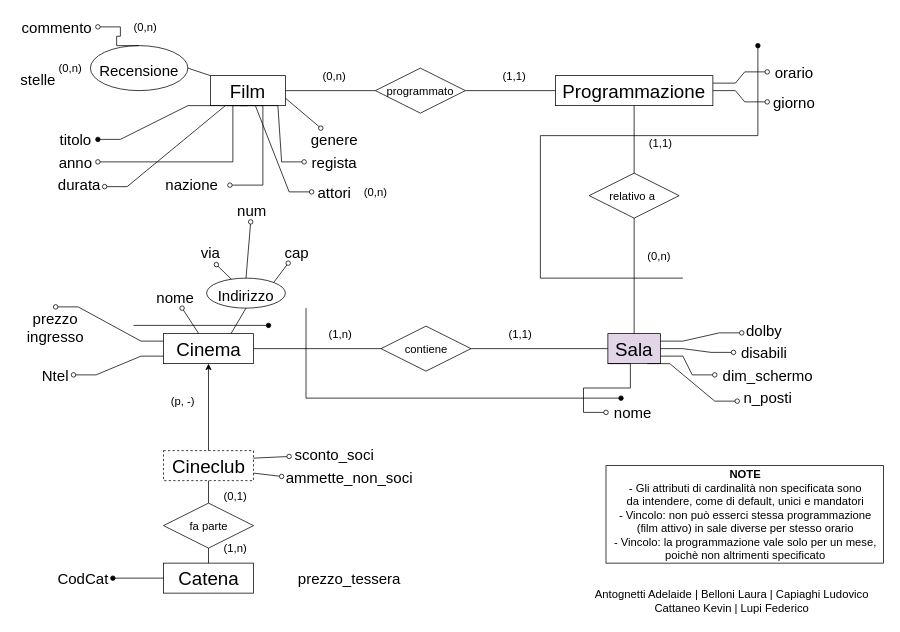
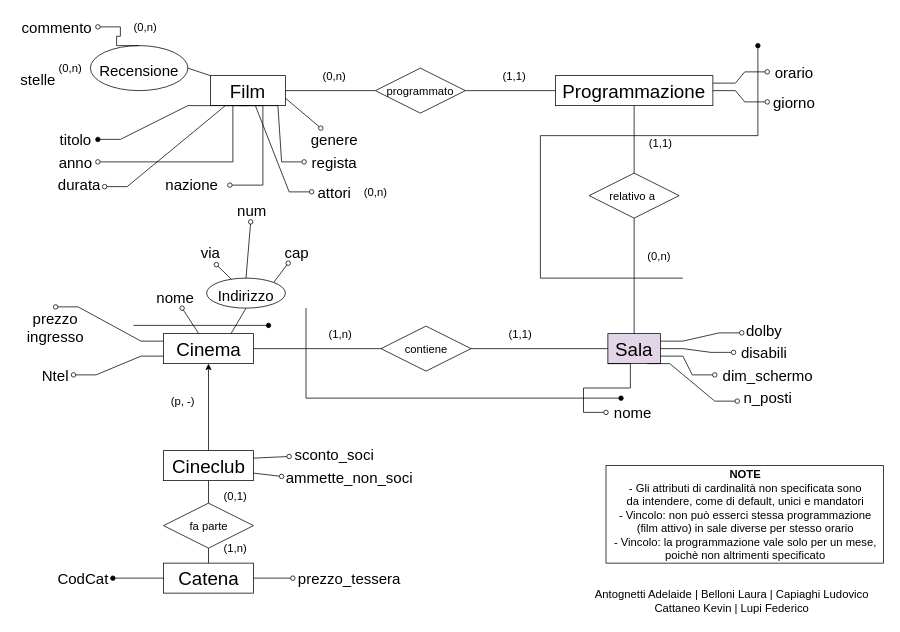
- <mxCell id="42" value="&lt;font style=&quot;font-size: 25px&quot;&gt;Cineclub&lt;/font&gt;" style="rounded=0;whiteSpace=wrap;html=1;dashed=1;" parent="1" vertex="1"><mxGeometry x="217.5" y="600" width="120" height="40" as="geometry" /></mxCell>
+ <mxCell id="42" value="&lt;font style=&quot;font-size: 25px&quot;&gt;Cineclub&lt;/font&gt;" style="rounded=0;whiteSpace=wrap;html=1;" parent="1" vertex="1"><mxGeometry x="217.5" y="600" width="120" height="40" as="geometry" /></mxCell>
+ <mxCell id="72" value="" style="endArrow=oval;html=1;rounded=0;fontSize=15;targetPerimeterSpacing=0;jumpSize=6;endFill=0;" parent="1" source="43" target="70" edge="1"><mxGeometry relative="1" as="geometry"><mxPoint x="536.987" y="625" as="sourcePoint" /><mxPoint x="637.5" y="645.034" as="targetPoint" /></mxGeometry></mxCell>
